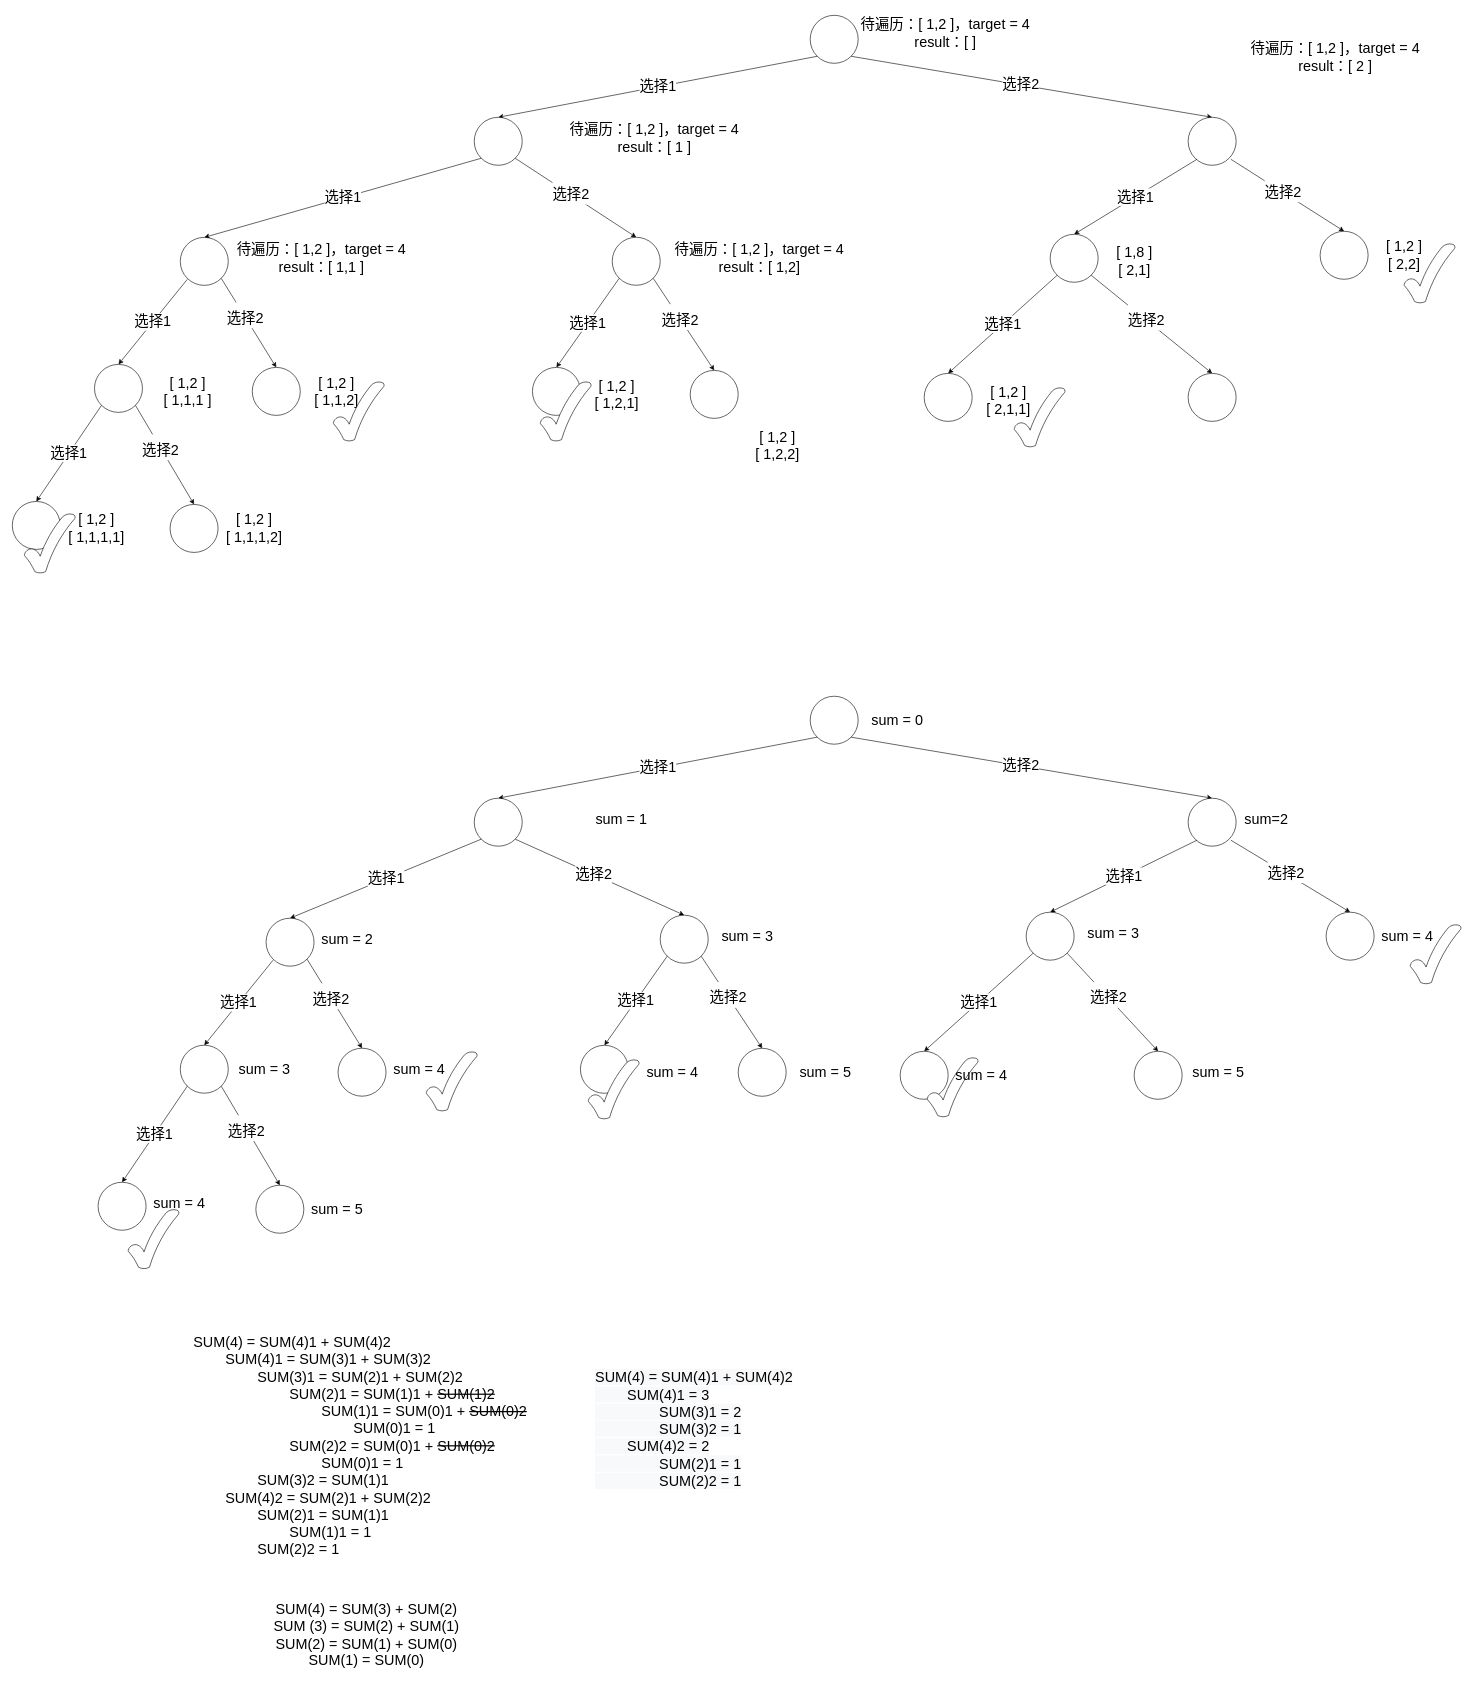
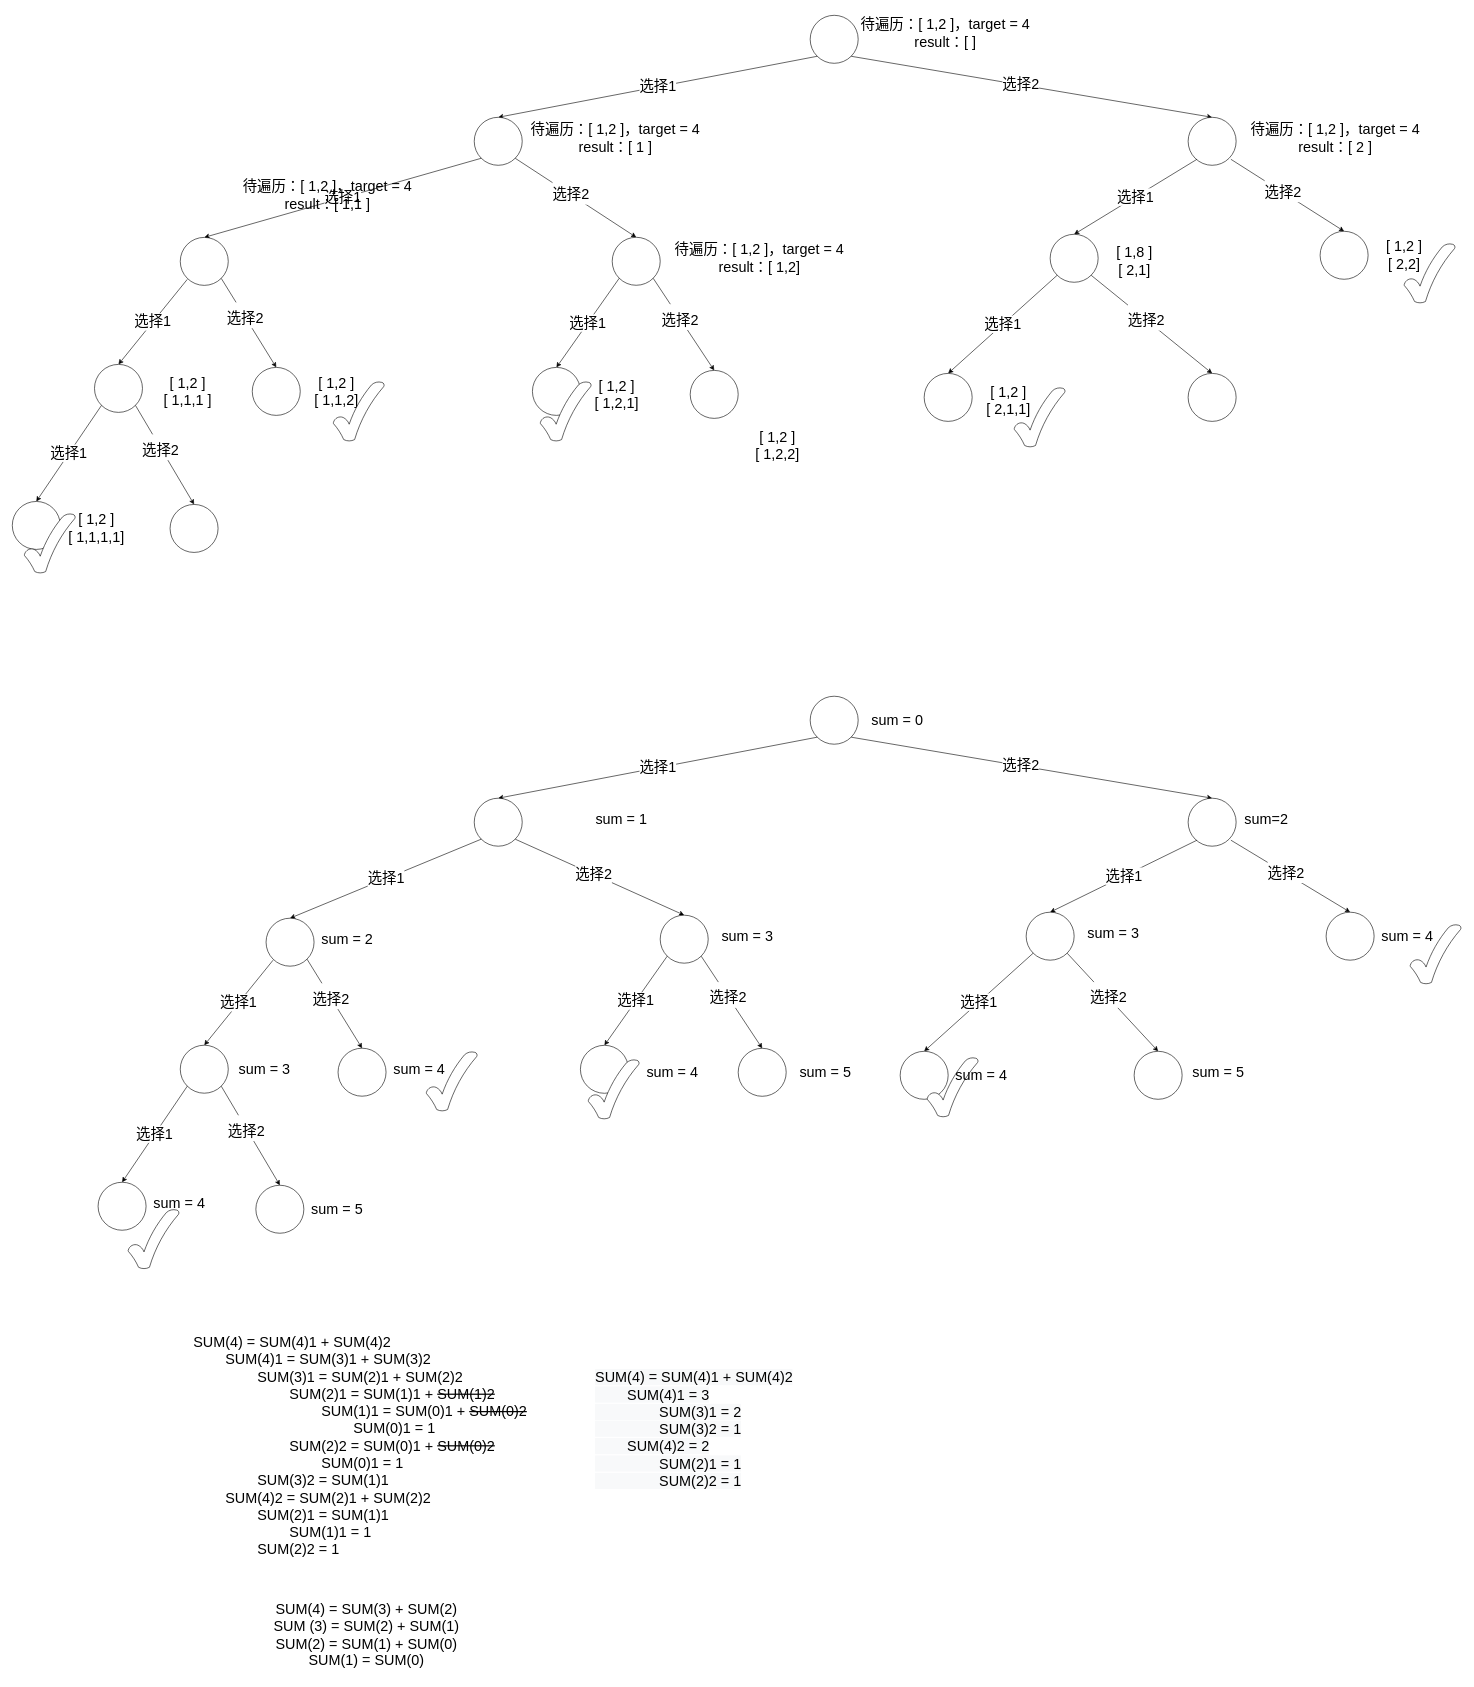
- <mxCell id="10" value="&lt;font style=&quot;font-size: 24px;&quot;&gt;待遍历：[ 1,2 ]，target = 4&lt;br&gt;result：[ 2 ]&lt;/font&gt;" style="text;html=1;align=center;verticalAlign=middle;resizable=0;points=[];autosize=1;strokeColor=none;fillColor=none;" parent="1" vertex="1"><mxGeometry x="2070" y="60" width="310" height="70" as="geometry" /></mxCell>
+ <mxCell id="10" value="&lt;font style=&quot;font-size: 24px;&quot;&gt;待遍历：[ 1,2 ]，target = 4&lt;br&gt;result：[ 2 ]&lt;/font&gt;" style="text;html=1;align=center;verticalAlign=middle;resizable=0;points=[];autosize=1;strokeColor=none;fillColor=none;" parent="1" vertex="1"><mxGeometry x="2070" y="195" width="310" height="70" as="geometry" /></mxCell>
- <mxCell id="9" value="&lt;font style=&quot;font-size: 24px;&quot;&gt;待遍历：[ 1,2 ]，target = 4&lt;br&gt;result：[ 1 ]&lt;/font&gt;" style="text;html=1;align=center;verticalAlign=middle;resizable=0;points=[];autosize=1;strokeColor=none;fillColor=none;" parent="1" vertex="1"><mxGeometry x="935" y="195" width="310" height="70" as="geometry" /></mxCell>
+ <mxCell id="9" value="&lt;font style=&quot;font-size: 24px;&quot;&gt;待遍历：[ 1,2 ]，target = 4&lt;br&gt;result：[ 1 ]&lt;/font&gt;" style="text;html=1;align=center;verticalAlign=middle;resizable=0;points=[];autosize=1;strokeColor=none;fillColor=none;" parent="1" vertex="1"><mxGeometry x="870" y="195" width="310" height="70" as="geometry" /></mxCell>
- <mxCell id="16" value="&lt;font style=&quot;font-size: 24px;&quot;&gt;待遍历：[ 1,2 ]，target = 4&lt;br&gt;result：[ 1,1 ]&lt;/font&gt;" style="text;html=1;align=center;verticalAlign=middle;resizable=0;points=[];autosize=1;strokeColor=none;fillColor=none;" parent="1" vertex="1"><mxGeometry x="380" y="395.16" width="310" height="70" as="geometry" /></mxCell>
+ <mxCell id="16" value="&lt;font style=&quot;font-size: 24px;&quot;&gt;待遍历：[ 1,2 ]，target = 4&lt;br&gt;result：[ 1,1 ]&lt;/font&gt;" style="text;html=1;align=center;verticalAlign=middle;resizable=0;points=[];autosize=1;strokeColor=none;fillColor=none;" parent="1" vertex="1"><mxGeometry x="390" y="290.16" width="310" height="70" as="geometry" /></mxCell>
- <mxCell id="31" value="&lt;font style=&quot;font-size: 24px;&quot;&gt;[ 1,2 ]&lt;br&gt;[ 1,1,1,2]&lt;/font&gt;" style="text;html=1;align=center;verticalAlign=middle;resizable=0;points=[];autosize=1;strokeColor=none;fillColor=none;" parent="1" vertex="1"><mxGeometry x="363" y="845.32" width="120" height="70" as="geometry" /></mxCell>
